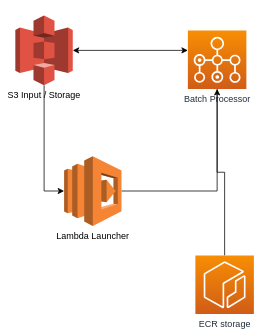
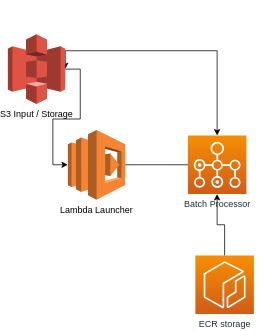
- <mxCell id="7" value="S3 Input / Storage" style="outlineConnect=0;dashed=0;verticalLabelPosition=bottom;verticalAlign=top;align=center;html=1;shape=mxgraph.aws3.s3;fillColor=#E05243;gradientColor=none;" vertex="1" parent="1"><mxGeometry x="20" y="20" width="76.5" height="93" as="geometry" /></mxCell>
+ <mxCell id="7" value="S3 Input / Storage" style="outlineConnect=0;dashed=0;verticalLabelPosition=bottom;verticalAlign=top;align=center;html=1;shape=mxgraph.aws3.s3;fillColor=#E05243;gradientColor=none;" vertex="1" parent="1"><mxGeometry x="10" y="45" width="76.5" height="93" as="geometry" /></mxCell>
- <mxCell id="3" value="Batch Processor" style="sketch=0;points=[[0,0,0],[0.25,0,0],[0.5,0,0],[0.75,0,0],[1,0,0],[0,1,0],[0.25,1,0],[0.5,1,0],[0.75,1,0],[1,1,0],[0,0.25,0],[0,0.5,0],[0,0.75,0],[1,0.25,0],[1,0.5,0],[1,0.75,0]];outlineConnect=0;fontColor=#232F3E;gradientColor=#F78E04;gradientDirection=north;fillColor=#D05C17;strokeColor=#ffffff;dashed=0;verticalLabelPosition=bottom;verticalAlign=top;align=center;html=1;fontSize=12;fontStyle=0;aspect=fixed;shape=mxgraph.aws4.resourceIcon;resIcon=mxgraph.aws4.batch;" vertex="1" parent="1"><mxGeometry x="250" y="40" width="78" height="78" as="geometry" /></mxCell>
+ <mxCell id="3" value="Batch Processor" style="sketch=0;points=[[0,0,0],[0.25,0,0],[0.5,0,0],[0.75,0,0],[1,0,0],[0,1,0],[0.25,1,0],[0.5,1,0],[0.75,1,0],[1,1,0],[0,0.25,0],[0,0.5,0],[0,0.75,0],[1,0.25,0],[1,0.5,0],[1,0.75,0]];outlineConnect=0;fontColor=#232F3E;gradientColor=#F78E04;gradientDirection=north;fillColor=#D05C17;strokeColor=#ffffff;dashed=0;verticalLabelPosition=bottom;verticalAlign=top;align=center;html=1;fontSize=12;fontStyle=0;aspect=fixed;shape=mxgraph.aws4.resourceIcon;resIcon=mxgraph.aws4.batch;" vertex="1" parent="1"><mxGeometry x="250" y="180" width="78" height="78" as="geometry" /></mxCell>
- <mxCell id="5" value="Lambda Launcher" style="outlineConnect=0;dashed=0;verticalLabelPosition=bottom;verticalAlign=top;align=center;html=1;shape=mxgraph.aws3.lambda;fillColor=#F58534;gradientColor=none;" vertex="1" parent="1"><mxGeometry x="85" y="207.5" width="76.5" height="93" as="geometry" /></mxCell>
+ <mxCell id="5" value="Lambda Launcher" style="outlineConnect=0;dashed=0;verticalLabelPosition=bottom;verticalAlign=top;align=center;html=1;shape=mxgraph.aws3.lambda;fillColor=#F58534;gradientColor=none;" vertex="1" parent="1"><mxGeometry x="90" y="172.5" width="76.5" height="93" as="geometry" /></mxCell>
